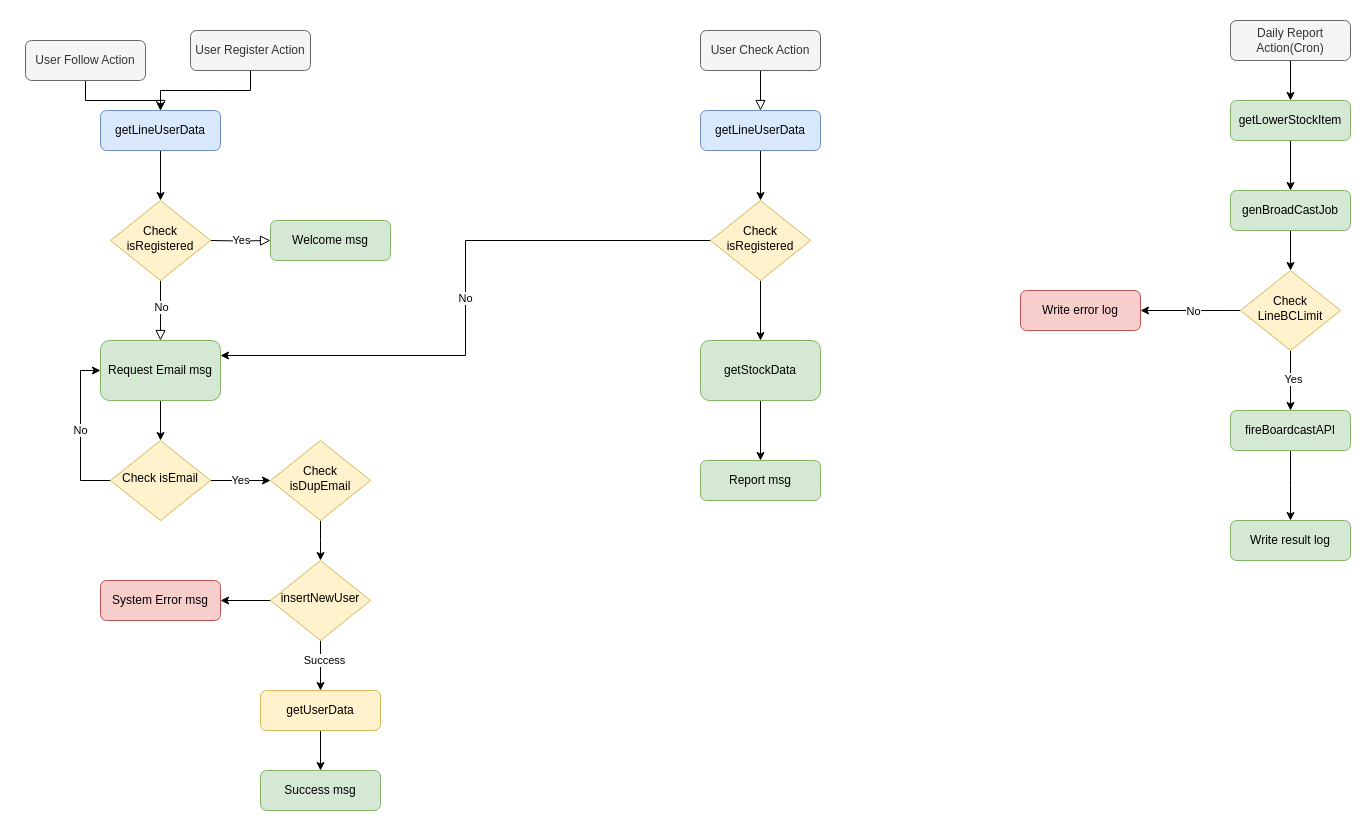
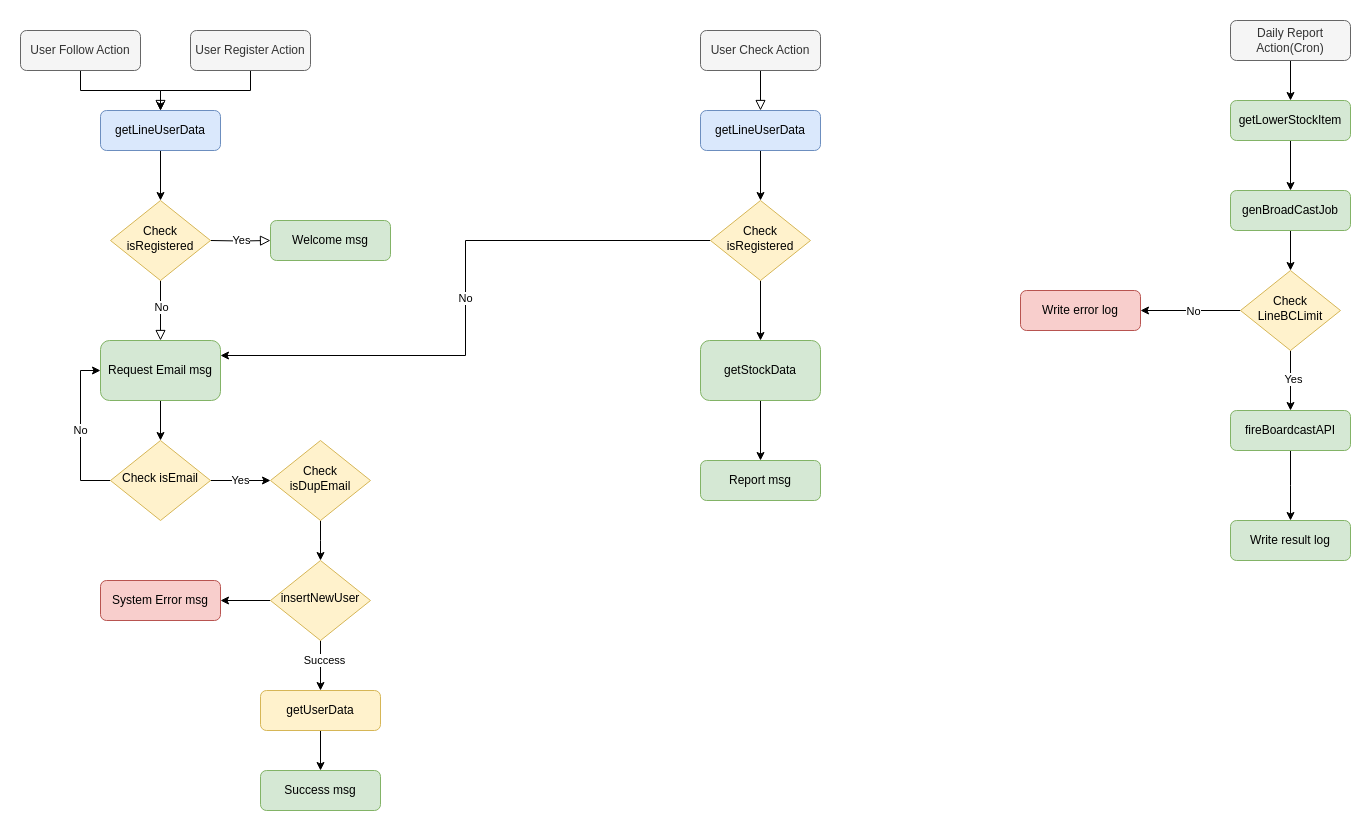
- <mxCell id="3" value="User Follow Action" style="rounded=1;whiteSpace=wrap;html=1;fontSize=12;glass=0;strokeWidth=1;shadow=0;fillColor=#f5f5f5;strokeColor=#666666;fontColor=#333333;" parent="1" vertex="1"><mxGeometry x="25" y="40" width="120" height="40" as="geometry" /></mxCell>
+ <mxCell id="3" value="User Follow Action" style="rounded=1;whiteSpace=wrap;html=1;fontSize=12;glass=0;strokeWidth=1;shadow=0;fillColor=#f5f5f5;strokeColor=#666666;fontColor=#333333;" parent="1" vertex="1"><mxGeometry x="20" y="30" width="120" height="40" as="geometry" /></mxCell>
